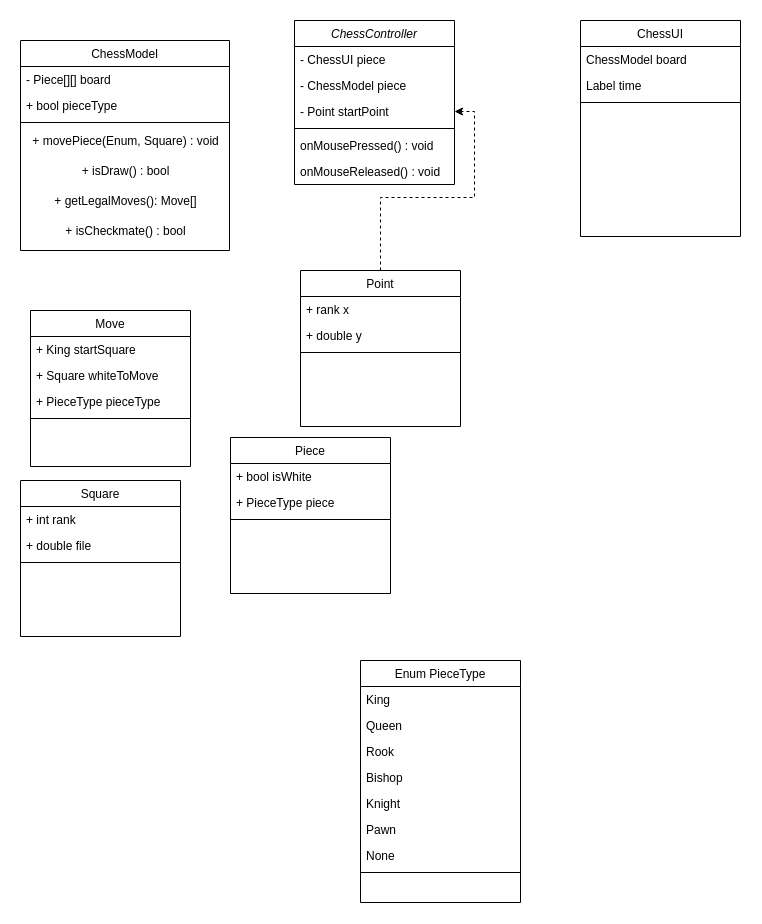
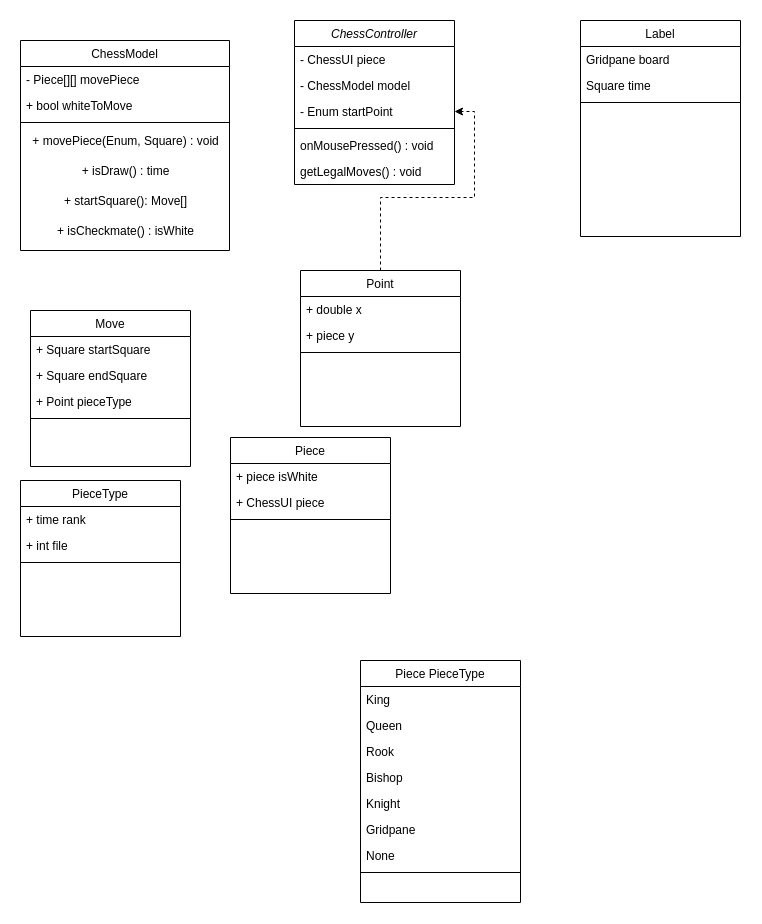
- <mxCell id="17" value="ChessUI" style="swimlane;fontStyle=0;align=center;verticalAlign=top;childLayout=stackLayout;horizontal=1;startSize=26;horizontalStack=0;resizeParent=1;resizeLast=0;collapsible=1;marginBottom=0;rounded=0;shadow=0;strokeWidth=1;" parent="1" vertex="1"><mxGeometry x="580" y="20" width="160" height="216" as="geometry"><mxRectangle x="550" y="140" width="160" height="26" as="alternateBounds" /></mxGeometry></mxCell>
+ <mxCell id="17" value="Label" style="swimlane;fontStyle=0;align=center;verticalAlign=top;childLayout=stackLayout;horizontal=1;startSize=26;horizontalStack=0;resizeParent=1;resizeLast=0;collapsible=1;marginBottom=0;rounded=0;shadow=0;strokeWidth=1;" parent="1" vertex="1"><mxGeometry x="580" y="20" width="160" height="216" as="geometry"><mxRectangle x="550" y="140" width="160" height="26" as="alternateBounds" /></mxGeometry></mxCell>
- <mxCell id="18" value="ChessModel board" style="text;align=left;verticalAlign=top;spacingLeft=4;spacingRight=4;overflow=hidden;rotatable=0;points=[[0,0.5],[1,0.5]];portConstraint=eastwest;" parent="17" vertex="1"><mxGeometry y="26" width="160" height="26" as="geometry" /></mxCell>
+ <mxCell id="18" value="Gridpane board" style="text;align=left;verticalAlign=top;spacingLeft=4;spacingRight=4;overflow=hidden;rotatable=0;points=[[0,0.5],[1,0.5]];portConstraint=eastwest;" parent="17" vertex="1"><mxGeometry y="26" width="160" height="26" as="geometry" /></mxCell>
- <mxCell id="10" value="- Piece[][] board" style="text;align=left;verticalAlign=top;spacingLeft=4;spacingRight=4;overflow=hidden;rotatable=0;points=[[0,0.5],[1,0.5]];portConstraint=eastwest;" parent="9" vertex="1"><mxGeometry y="26" width="209" height="26" as="geometry" /></mxCell>
+ <mxCell id="10" value="- Piece[][] movePiece" style="text;align=left;verticalAlign=top;spacingLeft=4;spacingRight=4;overflow=hidden;rotatable=0;points=[[0,0.5],[1,0.5]];portConstraint=eastwest;" parent="9" vertex="1"><mxGeometry y="26" width="209" height="26" as="geometry" /></mxCell>
- <mxCell id="4" value="- ChessModel piece" style="text;align=left;verticalAlign=top;spacingLeft=4;spacingRight=4;overflow=hidden;rotatable=0;points=[[0,0.5],[1,0.5]];portConstraint=eastwest;rounded=0;shadow=0;html=0;" parent="2" vertex="1"><mxGeometry y="52" width="160" height="26" as="geometry" /></mxCell>
+ <mxCell id="4" value="- ChessModel model" style="text;align=left;verticalAlign=top;spacingLeft=4;spacingRight=4;overflow=hidden;rotatable=0;points=[[0,0.5],[1,0.5]];portConstraint=eastwest;rounded=0;shadow=0;html=0;" parent="2" vertex="1"><mxGeometry y="52" width="160" height="26" as="geometry" /></mxCell>
- <mxCell id="19" value="Label time" style="text;align=left;verticalAlign=top;spacingLeft=4;spacingRight=4;overflow=hidden;rotatable=0;points=[[0,0.5],[1,0.5]];portConstraint=eastwest;" parent="17" vertex="1"><mxGeometry y="52" width="160" height="26" as="geometry" /></mxCell>
+ <mxCell id="19" value="Square time" style="text;align=left;verticalAlign=top;spacingLeft=4;spacingRight=4;overflow=hidden;rotatable=0;points=[[0,0.5],[1,0.5]];portConstraint=eastwest;" parent="17" vertex="1"><mxGeometry y="52" width="160" height="26" as="geometry" /></mxCell>
- <mxCell id="11" value="+ bool pieceType" style="text;align=left;verticalAlign=top;spacingLeft=4;spacingRight=4;overflow=hidden;rotatable=0;points=[[0,0.5],[1,0.5]];portConstraint=eastwest;rounded=0;shadow=0;html=0;" parent="9" vertex="1"><mxGeometry y="52" width="209" height="26" as="geometry" /></mxCell>
+ <mxCell id="11" value="+ bool whiteToMove" style="text;align=left;verticalAlign=top;spacingLeft=4;spacingRight=4;overflow=hidden;rotatable=0;points=[[0,0.5],[1,0.5]];portConstraint=eastwest;rounded=0;shadow=0;html=0;" parent="9" vertex="1"><mxGeometry y="52" width="209" height="26" as="geometry" /></mxCell>
- <mxCell id="5" value="- Point startPoint" style="text;align=left;verticalAlign=top;spacingLeft=4;spacingRight=4;overflow=hidden;rotatable=0;points=[[0,0.5],[1,0.5]];portConstraint=eastwest;rounded=0;shadow=0;html=0;" parent="2" vertex="1"><mxGeometry y="78" width="160" height="26" as="geometry" /></mxCell>
+ <mxCell id="5" value="- Enum startPoint" style="text;align=left;verticalAlign=top;spacingLeft=4;spacingRight=4;overflow=hidden;rotatable=0;points=[[0,0.5],[1,0.5]];portConstraint=eastwest;rounded=0;shadow=0;html=0;" parent="2" vertex="1"><mxGeometry y="78" width="160" height="26" as="geometry" /></mxCell>
- <mxCell id="14" value="+ isDraw() : bool" style="text;html=1;align=center;verticalAlign=middle;resizable=0;points=[];autosize=1;strokeColor=none;fillColor=none;" parent="9" vertex="1"><mxGeometry y="116" width="209" height="30" as="geometry" /></mxCell>
+ <mxCell id="14" value="+ isDraw() : time" style="text;html=1;align=center;verticalAlign=middle;resizable=0;points=[];autosize=1;strokeColor=none;fillColor=none;" parent="9" vertex="1"><mxGeometry y="116" width="209" height="30" as="geometry" /></mxCell>
- <mxCell id="8" value="onMouseReleased() : void" style="text;align=left;verticalAlign=top;spacingLeft=4;spacingRight=4;overflow=hidden;rotatable=0;points=[[0,0.5],[1,0.5]];portConstraint=eastwest;" parent="2" vertex="1"><mxGeometry y="138" width="160" height="26" as="geometry" /></mxCell>
+ <mxCell id="8" value="getLegalMoves() : void" style="text;align=left;verticalAlign=top;spacingLeft=4;spacingRight=4;overflow=hidden;rotatable=0;points=[[0,0.5],[1,0.5]];portConstraint=eastwest;" parent="2" vertex="1"><mxGeometry y="138" width="160" height="26" as="geometry" /></mxCell>
- <mxCell id="15" value="+ getLegalMoves(): Move[]" style="text;html=1;align=center;verticalAlign=middle;resizable=0;points=[];autosize=1;strokeColor=none;fillColor=none;" parent="9" vertex="1"><mxGeometry y="146" width="209" height="30" as="geometry" /></mxCell>
+ <mxCell id="15" value="+ startSquare(): Move[]" style="text;html=1;align=center;verticalAlign=middle;resizable=0;points=[];autosize=1;strokeColor=none;fillColor=none;" parent="9" vertex="1"><mxGeometry y="146" width="209" height="30" as="geometry" /></mxCell>
- <mxCell id="16" value="+ isCheckmate() : bool" style="text;html=1;align=center;verticalAlign=middle;resizable=0;points=[];autosize=1;strokeColor=none;fillColor=none;" parent="9" vertex="1"><mxGeometry y="176" width="209" height="30" as="geometry" /></mxCell>
+ <mxCell id="16" value="+ isCheckmate() : isWhite" style="text;html=1;align=center;verticalAlign=middle;resizable=0;points=[];autosize=1;strokeColor=none;fillColor=none;" parent="9" vertex="1"><mxGeometry y="176" width="209" height="30" as="geometry" /></mxCell>
- <mxCell id="40" value="+ rank x" style="text;align=left;verticalAlign=top;spacingLeft=4;spacingRight=4;overflow=hidden;rotatable=0;points=[[0,0.5],[1,0.5]];portConstraint=eastwest;" parent="39" vertex="1"><mxGeometry y="26" width="160" height="26" as="geometry" /></mxCell>
+ <mxCell id="40" value="+ double x" style="text;align=left;verticalAlign=top;spacingLeft=4;spacingRight=4;overflow=hidden;rotatable=0;points=[[0,0.5],[1,0.5]];portConstraint=eastwest;" parent="39" vertex="1"><mxGeometry y="26" width="160" height="26" as="geometry" /></mxCell>
- <mxCell id="41" value="+ double y" style="text;align=left;verticalAlign=top;spacingLeft=4;spacingRight=4;overflow=hidden;rotatable=0;points=[[0,0.5],[1,0.5]];portConstraint=eastwest;rounded=0;shadow=0;html=0;" parent="39" vertex="1"><mxGeometry y="52" width="160" height="26" as="geometry" /></mxCell>
+ <mxCell id="41" value="+ piece y" style="text;align=left;verticalAlign=top;spacingLeft=4;spacingRight=4;overflow=hidden;rotatable=0;points=[[0,0.5],[1,0.5]];portConstraint=eastwest;rounded=0;shadow=0;html=0;" parent="39" vertex="1"><mxGeometry y="52" width="160" height="26" as="geometry" /></mxCell>
- <mxCell id="44" value="+ King startSquare" style="text;align=left;verticalAlign=top;spacingLeft=4;spacingRight=4;overflow=hidden;rotatable=0;points=[[0,0.5],[1,0.5]];portConstraint=eastwest;" parent="43" vertex="1"><mxGeometry y="26" width="160" height="26" as="geometry" /></mxCell>
+ <mxCell id="44" value="+ Square startSquare" style="text;align=left;verticalAlign=top;spacingLeft=4;spacingRight=4;overflow=hidden;rotatable=0;points=[[0,0.5],[1,0.5]];portConstraint=eastwest;" parent="43" vertex="1"><mxGeometry y="26" width="160" height="26" as="geometry" /></mxCell>
- <mxCell id="45" value="+ Square whiteToMove" style="text;align=left;verticalAlign=top;spacingLeft=4;spacingRight=4;overflow=hidden;rotatable=0;points=[[0,0.5],[1,0.5]];portConstraint=eastwest;rounded=0;shadow=0;html=0;" parent="43" vertex="1"><mxGeometry y="52" width="160" height="26" as="geometry" /></mxCell>
+ <mxCell id="45" value="+ Square endSquare" style="text;align=left;verticalAlign=top;spacingLeft=4;spacingRight=4;overflow=hidden;rotatable=0;points=[[0,0.5],[1,0.5]];portConstraint=eastwest;rounded=0;shadow=0;html=0;" parent="43" vertex="1"><mxGeometry y="52" width="160" height="26" as="geometry" /></mxCell>
- <mxCell id="46" value="+ PieceType pieceType" style="text;align=left;verticalAlign=top;spacingLeft=4;spacingRight=4;overflow=hidden;rotatable=0;points=[[0,0.5],[1,0.5]];portConstraint=eastwest;rounded=0;shadow=0;html=0;" vertex="1" parent="43"><mxGeometry y="78" width="160" height="26" as="geometry" /></mxCell>
+ <mxCell id="46" value="+ Point pieceType" style="text;align=left;verticalAlign=top;spacingLeft=4;spacingRight=4;overflow=hidden;rotatable=0;points=[[0,0.5],[1,0.5]];portConstraint=eastwest;rounded=0;shadow=0;html=0;" vertex="1" parent="43"><mxGeometry y="78" width="160" height="26" as="geometry" /></mxCell>
- <mxCell id="31" value="+ bool isWhite" style="text;align=left;verticalAlign=top;spacingLeft=4;spacingRight=4;overflow=hidden;rotatable=0;points=[[0,0.5],[1,0.5]];portConstraint=eastwest;" parent="30" vertex="1"><mxGeometry y="26" width="160" height="26" as="geometry" /></mxCell>
+ <mxCell id="31" value="+ piece isWhite" style="text;align=left;verticalAlign=top;spacingLeft=4;spacingRight=4;overflow=hidden;rotatable=0;points=[[0,0.5],[1,0.5]];portConstraint=eastwest;" parent="30" vertex="1"><mxGeometry y="26" width="160" height="26" as="geometry" /></mxCell>
- <mxCell id="34" value="Square" style="swimlane;fontStyle=0;align=center;verticalAlign=top;childLayout=stackLayout;horizontal=1;startSize=26;horizontalStack=0;resizeParent=1;resizeLast=0;collapsible=1;marginBottom=0;rounded=0;shadow=0;strokeWidth=1;" parent="1" vertex="1"><mxGeometry x="20" y="480" width="160" height="156" as="geometry"><mxRectangle x="130" y="380" width="160" height="26" as="alternateBounds" /></mxGeometry></mxCell>
+ <mxCell id="34" value="PieceType" style="swimlane;fontStyle=0;align=center;verticalAlign=top;childLayout=stackLayout;horizontal=1;startSize=26;horizontalStack=0;resizeParent=1;resizeLast=0;collapsible=1;marginBottom=0;rounded=0;shadow=0;strokeWidth=1;" parent="1" vertex="1"><mxGeometry x="20" y="480" width="160" height="156" as="geometry"><mxRectangle x="130" y="380" width="160" height="26" as="alternateBounds" /></mxGeometry></mxCell>
- <mxCell id="32" value="+ PieceType piece" style="text;align=left;verticalAlign=top;spacingLeft=4;spacingRight=4;overflow=hidden;rotatable=0;points=[[0,0.5],[1,0.5]];portConstraint=eastwest;rounded=0;shadow=0;html=0;" parent="30" vertex="1"><mxGeometry y="52" width="160" height="26" as="geometry" /></mxCell>
+ <mxCell id="32" value="+ ChessUI piece" style="text;align=left;verticalAlign=top;spacingLeft=4;spacingRight=4;overflow=hidden;rotatable=0;points=[[0,0.5],[1,0.5]];portConstraint=eastwest;rounded=0;shadow=0;html=0;" parent="30" vertex="1"><mxGeometry y="52" width="160" height="26" as="geometry" /></mxCell>
- <mxCell id="35" value="+ int rank" style="text;align=left;verticalAlign=top;spacingLeft=4;spacingRight=4;overflow=hidden;rotatable=0;points=[[0,0.5],[1,0.5]];portConstraint=eastwest;" parent="34" vertex="1"><mxGeometry y="26" width="160" height="26" as="geometry" /></mxCell>
+ <mxCell id="35" value="+ time rank" style="text;align=left;verticalAlign=top;spacingLeft=4;spacingRight=4;overflow=hidden;rotatable=0;points=[[0,0.5],[1,0.5]];portConstraint=eastwest;" parent="34" vertex="1"><mxGeometry y="26" width="160" height="26" as="geometry" /></mxCell>
- <mxCell id="36" value="+ double file" style="text;align=left;verticalAlign=top;spacingLeft=4;spacingRight=4;overflow=hidden;rotatable=0;points=[[0,0.5],[1,0.5]];portConstraint=eastwest;rounded=0;shadow=0;html=0;" parent="34" vertex="1"><mxGeometry y="52" width="160" height="26" as="geometry" /></mxCell>
+ <mxCell id="36" value="+ int file" style="text;align=left;verticalAlign=top;spacingLeft=4;spacingRight=4;overflow=hidden;rotatable=0;points=[[0,0.5],[1,0.5]];portConstraint=eastwest;rounded=0;shadow=0;html=0;" parent="34" vertex="1"><mxGeometry y="52" width="160" height="26" as="geometry" /></mxCell>
- <mxCell id="21" value="Enum PieceType" style="swimlane;fontStyle=0;align=center;verticalAlign=top;childLayout=stackLayout;horizontal=1;startSize=26;horizontalStack=0;resizeParent=1;resizeLast=0;collapsible=1;marginBottom=0;rounded=0;shadow=0;strokeWidth=1;" parent="1" vertex="1"><mxGeometry x="360" y="660" width="160" height="242" as="geometry"><mxRectangle x="130" y="380" width="160" height="26" as="alternateBounds" /></mxGeometry></mxCell>
+ <mxCell id="21" value="Piece PieceType" style="swimlane;fontStyle=0;align=center;verticalAlign=top;childLayout=stackLayout;horizontal=1;startSize=26;horizontalStack=0;resizeParent=1;resizeLast=0;collapsible=1;marginBottom=0;rounded=0;shadow=0;strokeWidth=1;" parent="1" vertex="1"><mxGeometry x="360" y="660" width="160" height="242" as="geometry"><mxRectangle x="130" y="380" width="160" height="26" as="alternateBounds" /></mxGeometry></mxCell>
- <mxCell id="27" value="Pawn" style="text;align=left;verticalAlign=top;spacingLeft=4;spacingRight=4;overflow=hidden;rotatable=0;points=[[0,0.5],[1,0.5]];portConstraint=eastwest;rounded=0;shadow=0;html=0;" parent="21" vertex="1"><mxGeometry y="156" width="160" height="26" as="geometry" /></mxCell>
+ <mxCell id="27" value="Gridpane" style="text;align=left;verticalAlign=top;spacingLeft=4;spacingRight=4;overflow=hidden;rotatable=0;points=[[0,0.5],[1,0.5]];portConstraint=eastwest;rounded=0;shadow=0;html=0;" parent="21" vertex="1"><mxGeometry y="156" width="160" height="26" as="geometry" /></mxCell>
